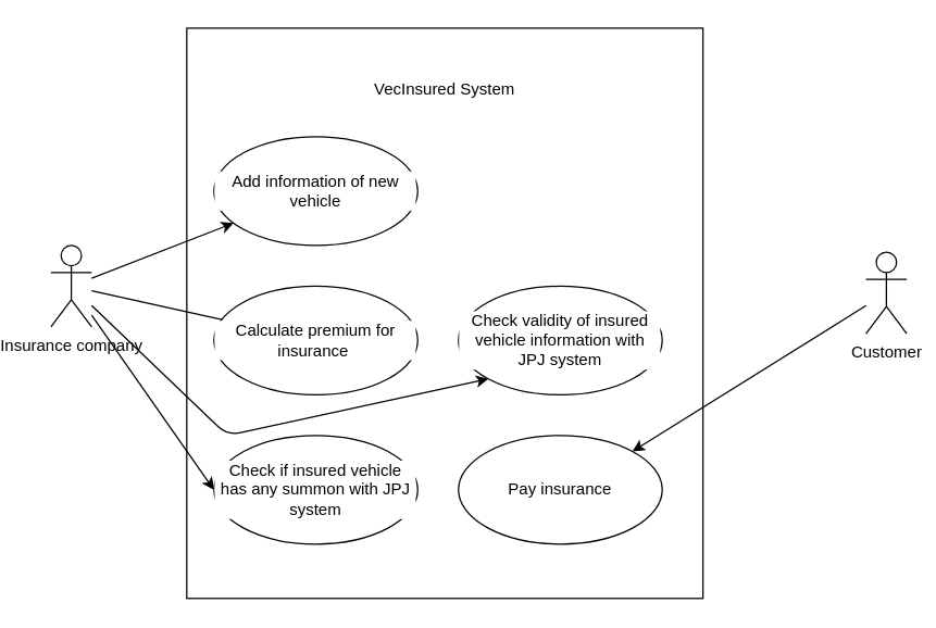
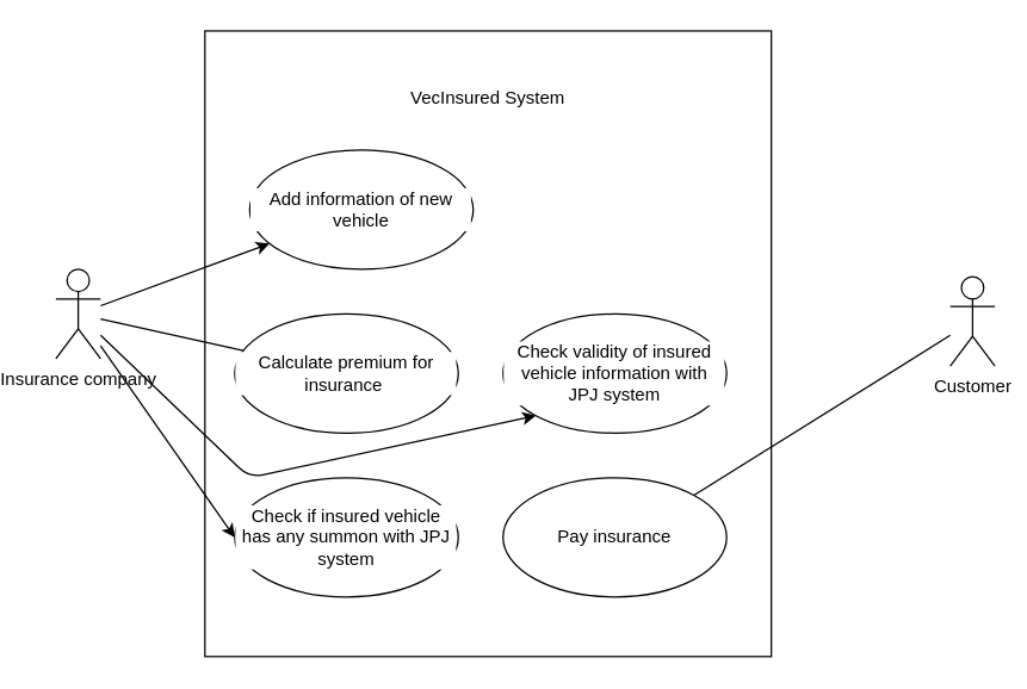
- <mxCell id="6" value="Add information of new vehicle" style="ellipse;whiteSpace=wrap;html=1;labelBackgroundColor=#FFFFFF;" vertex="1" parent="1"><mxGeometry x="140" y="100" width="150" height="80" as="geometry" /></mxCell>
+ <mxCell id="6" value="Add information of new vehicle" style="ellipse;whiteSpace=wrap;html=1;labelBackgroundColor=#FFFFFF;" vertex="1" parent="1"><mxGeometry x="150" y="100" width="150" height="80" as="geometry" /></mxCell>
- <mxCell id="14" style="edgeStyle=none;html=1;entryX=1;entryY=0;entryDx=0;entryDy=0;" edge="1" parent="1" source="2" target="10"><mxGeometry relative="1" as="geometry" /></mxCell>
+ <mxCell id="14" style="edgeStyle=none;html=1;entryX=1;entryY=0;entryDx=0;entryDy=0;endArrow=none;" edge="1" parent="1" source="2" target="10"><mxGeometry relative="1" as="geometry" /></mxCell>
